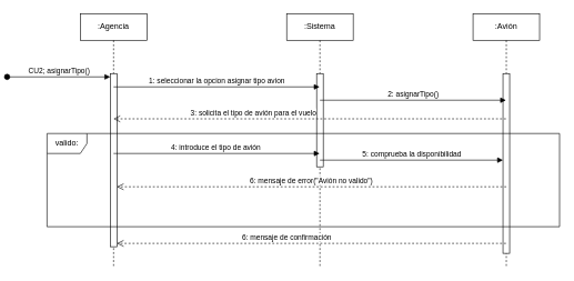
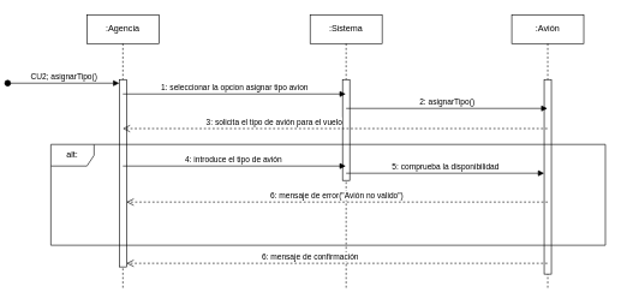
- <mxCell id="12" value="valido:" style="shape=umlFrame;whiteSpace=wrap;html=1;pointerEvents=0;" vertex="1" parent="1"><mxGeometry x="20" y="200" width="770" height="140" as="geometry" /></mxCell>
+ <mxCell id="12" value="alt:" style="shape=umlFrame;whiteSpace=wrap;html=1;pointerEvents=0;" vertex="1" parent="1"><mxGeometry x="20" y="200" width="770" height="140" as="geometry" /></mxCell>
